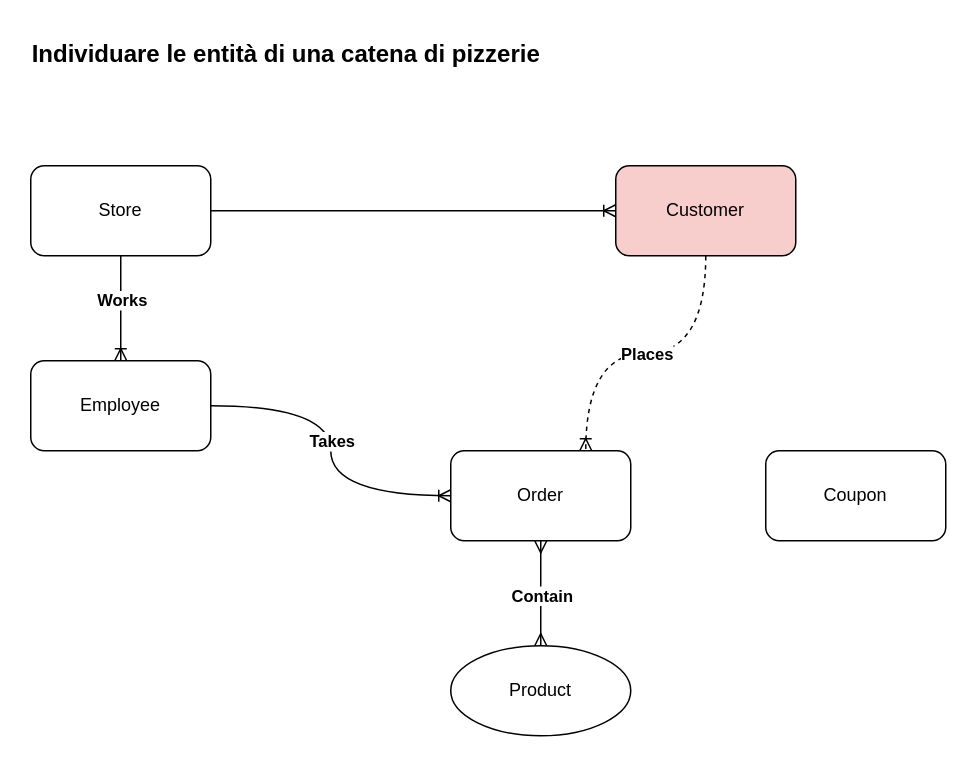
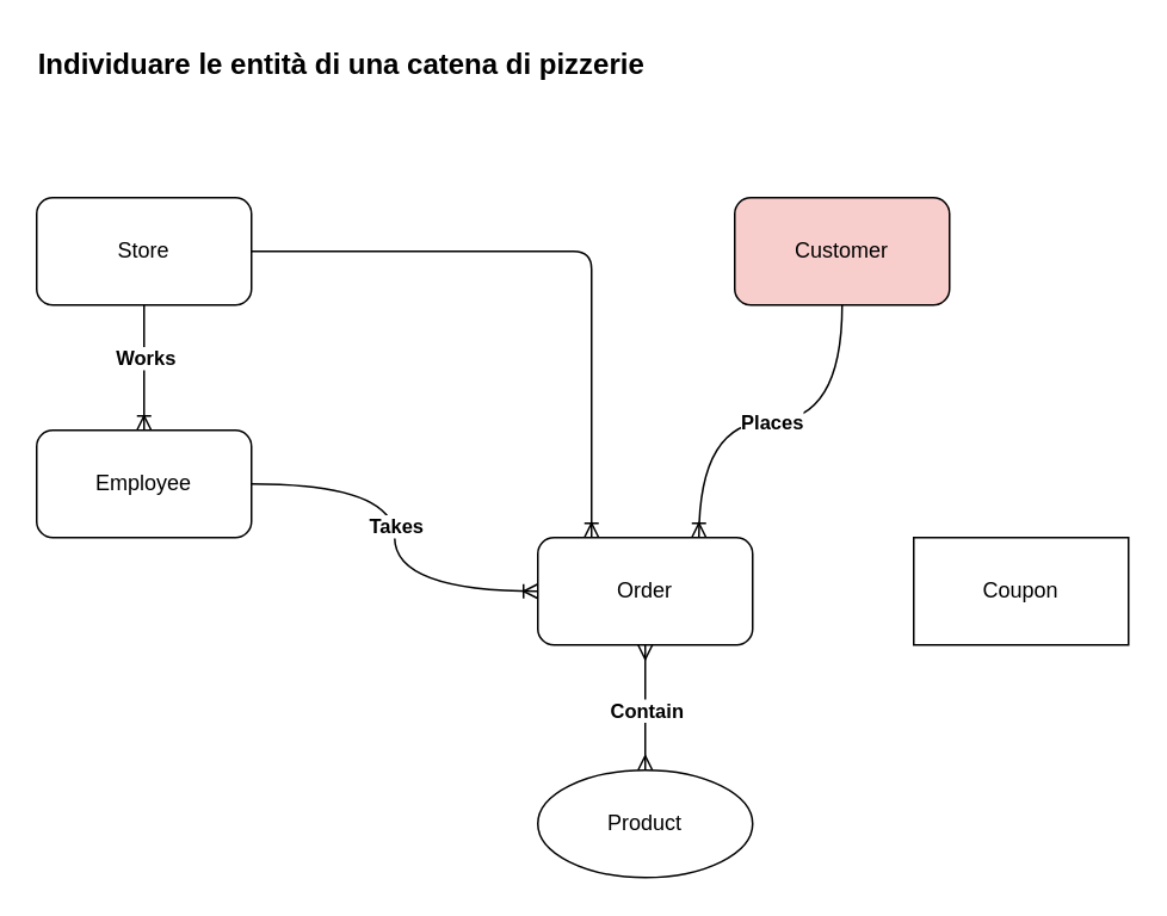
- <mxCell id="19" value="" style="edgeStyle=orthogonalEdgeStyle;fontSize=12;html=1;endArrow=ERoneToMany;exitX=1;exitY=0.5;exitDx=0;exitDy=0;" edge="1" parent="1" source="5" target="9"><mxGeometry width="100" height="100" relative="1" as="geometry"><mxPoint x="210" y="210" as="sourcePoint" /><mxPoint x="310" y="110" as="targetPoint" /></mxGeometry></mxCell>
+ <mxCell id="19" value="" style="edgeStyle=orthogonalEdgeStyle;fontSize=12;html=1;endArrow=ERoneToMany;entryX=0.25;entryY=0;entryDx=0;entryDy=0;exitX=1;exitY=0.5;exitDx=0;exitDy=0;" edge="1" parent="1" source="5" target="6"><mxGeometry width="100" height="100" relative="1" as="geometry"><mxPoint x="210" y="210" as="sourcePoint" /><mxPoint x="310" y="110" as="targetPoint" /></mxGeometry></mxCell>
- <mxCell id="13" value="" style="fontSize=12;html=1;endArrow=ERoneToMany;exitX=0.5;exitY=1;exitDx=0;exitDy=0;entryX=0.75;entryY=0;entryDx=0;entryDy=0;edgeStyle=orthogonalEdgeStyle;curved=1;dashed=1;" edge="1" parent="1" source="9" target="6"><mxGeometry width="100" height="100" relative="1" as="geometry"><mxPoint x="250" y="330" as="sourcePoint" /><mxPoint x="410" y="200" as="targetPoint" /></mxGeometry></mxCell>
+ <mxCell id="13" value="" style="fontSize=12;html=1;endArrow=ERoneToMany;exitX=0.5;exitY=1;exitDx=0;exitDy=0;entryX=0.75;entryY=0;entryDx=0;entryDy=0;edgeStyle=orthogonalEdgeStyle;curved=1;" edge="1" parent="1" source="9" target="6"><mxGeometry width="100" height="100" relative="1" as="geometry"><mxPoint x="250" y="330" as="sourcePoint" /><mxPoint x="410" y="200" as="targetPoint" /></mxGeometry></mxCell>
- <mxCell id="7" value="Coupon" style="rounded=1;whiteSpace=wrap;html=1;" vertex="1" parent="1"><mxGeometry x="510" y="300" width="120" height="60" as="geometry" /></mxCell>
+ <mxCell id="7" value="Coupon" style="whiteSpace=wrap;html=1;rounded=0;" vertex="1" parent="1"><mxGeometry x="510" y="300" width="120" height="60" as="geometry" /></mxCell>
